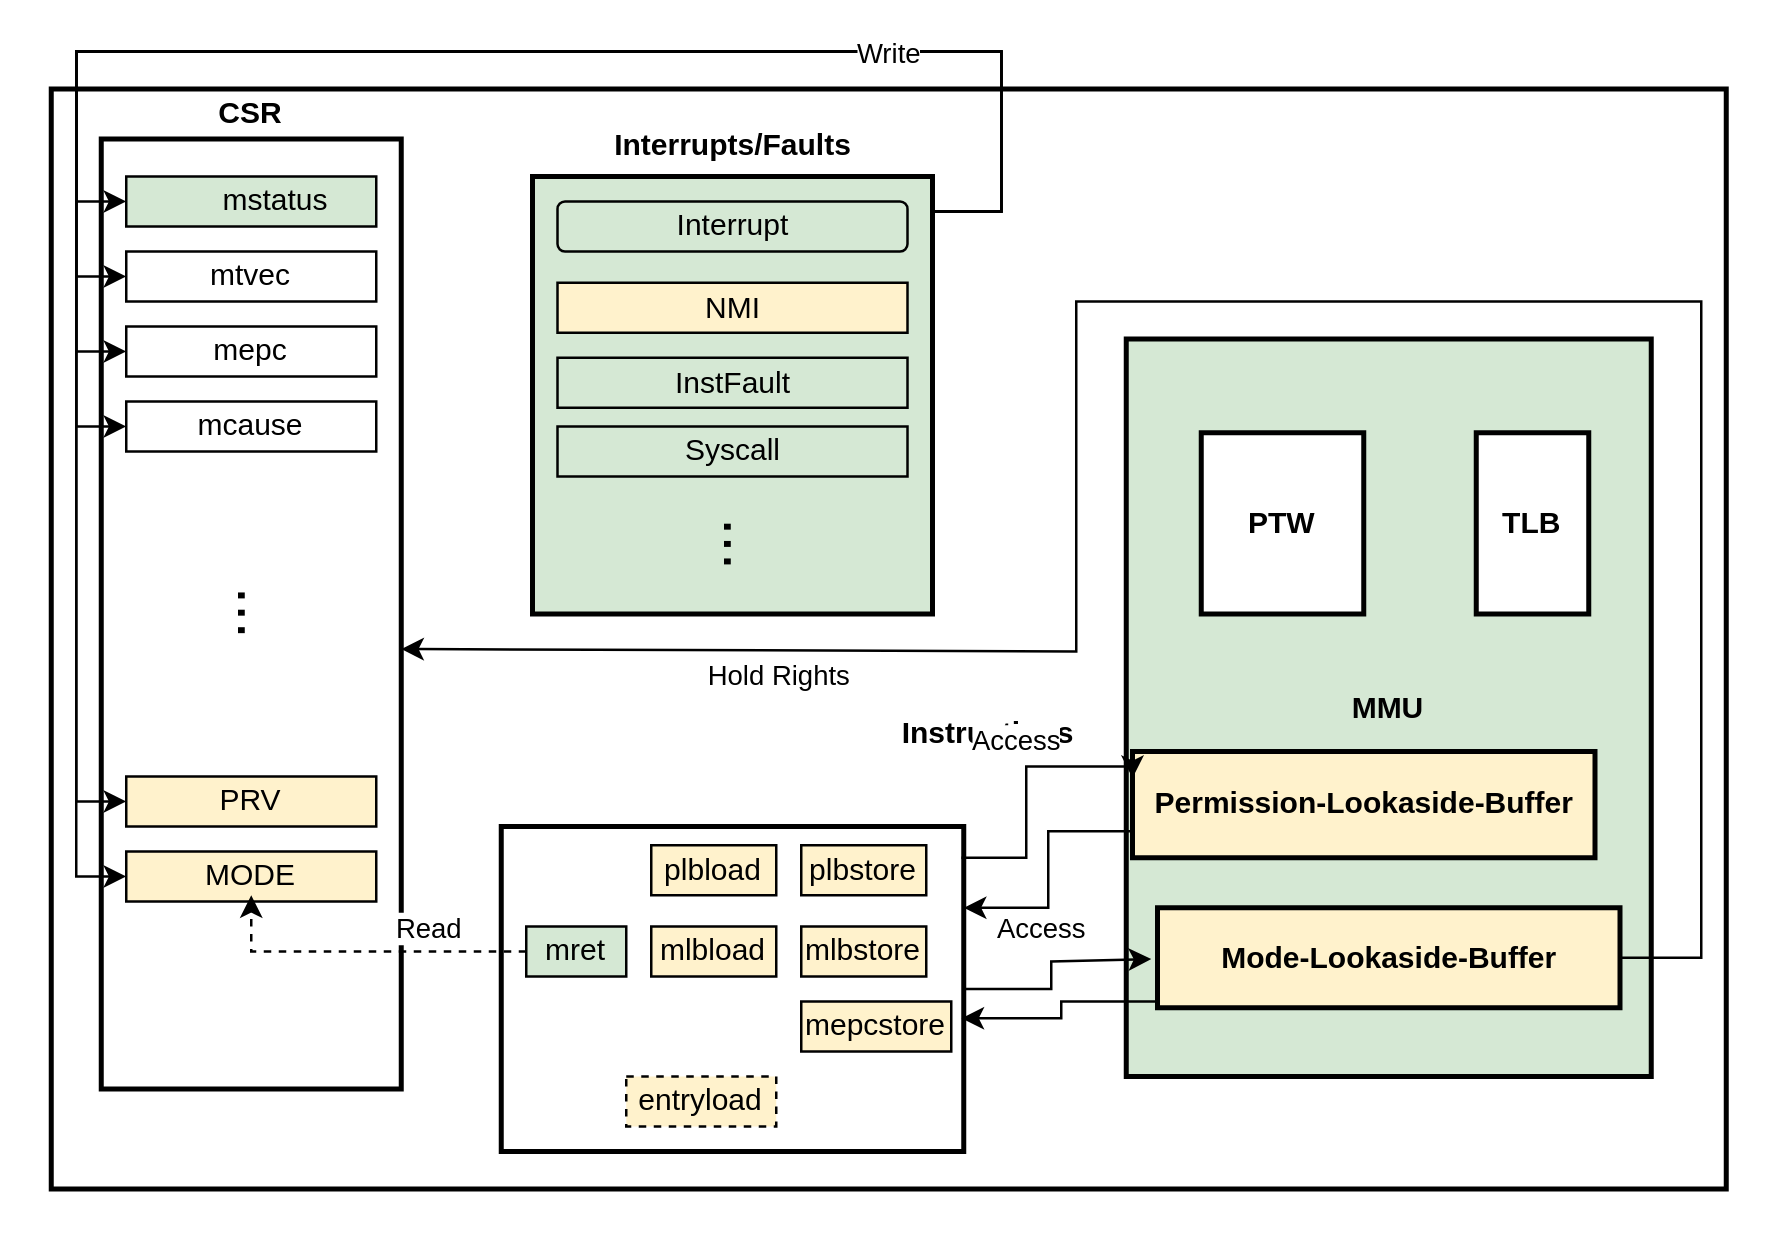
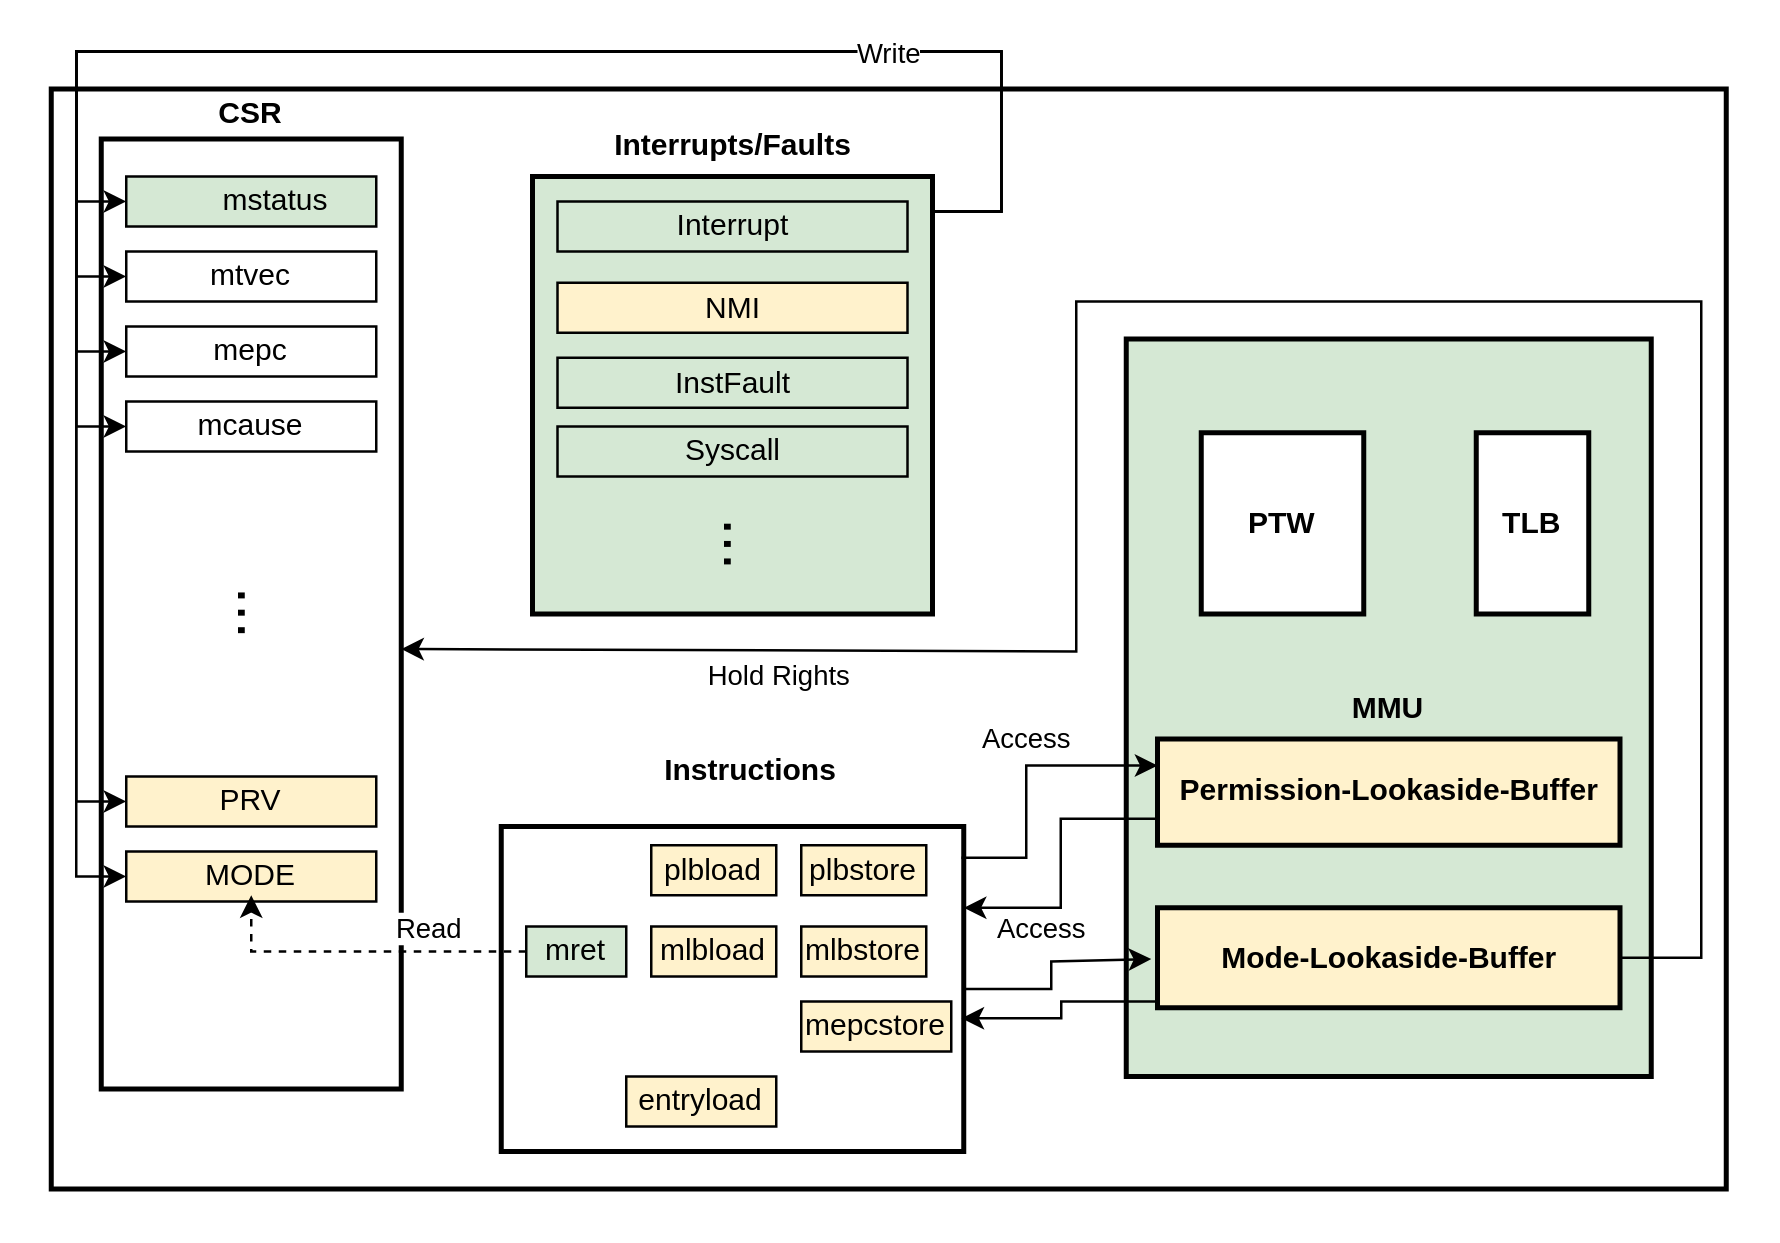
- <mxCell id="32" value="Interrupt" style="whiteSpace=wrap;html=1;fillColor=#d5e8d4;strokeColor=#000000;rounded=1;" parent="1" vertex="1"><mxGeometry x="222.5" y="80" width="140" height="20" as="geometry" /></mxCell>
+ <mxCell id="32" value="Interrupt" style="rounded=0;whiteSpace=wrap;html=1;fillColor=#d5e8d4;strokeColor=#000000;" parent="1" vertex="1"><mxGeometry x="222.5" y="80" width="140" height="20" as="geometry" /></mxCell>
- <mxCell id="21" value="&lt;b&gt;Instructions&lt;/b&gt;" style="text;html=1;strokeColor=none;fillColor=none;align=center;verticalAlign=middle;whiteSpace=wrap;rounded=0;" parent="1" vertex="1"><mxGeometry x="365" y="282.5" width="60" height="20" as="geometry" /></mxCell>
+ <mxCell id="21" value="&lt;b&gt;Instructions&lt;/b&gt;" style="text;html=1;strokeColor=none;fillColor=none;align=center;verticalAlign=middle;whiteSpace=wrap;rounded=0;" parent="1" vertex="1"><mxGeometry x="270" y="297.5" width="60" height="20" as="geometry" /></mxCell>
- <mxCell id="37" value="&lt;b&gt;Permission-Lookaside-Buffer&lt;/b&gt;" style="rounded=0;whiteSpace=wrap;html=1;strokeWidth=2;fillColor=#fff2cc;strokeColor=#000000;" parent="1" vertex="1"><mxGeometry x="452.5" y="300" width="185" height="42.5" as="geometry" /></mxCell>
+ <mxCell id="37" value="&lt;b&gt;Permission-Lookaside-Buffer&lt;/b&gt;" style="rounded=0;whiteSpace=wrap;html=1;strokeWidth=2;fillColor=#fff2cc;strokeColor=#000000;" parent="1" vertex="1"><mxGeometry x="462.5" y="295" width="185" height="42.5" as="geometry" /></mxCell>
- <mxCell id="54" value="entryload" style="rounded=0;whiteSpace=wrap;html=1;fillColor=#fff2cc;strokeColor=#000000;dashed=1;" vertex="1" parent="1"><mxGeometry x="250" y="430" width="60" height="20" as="geometry" /></mxCell>
+ <mxCell id="54" value="entryload" style="rounded=0;whiteSpace=wrap;html=1;fillColor=#fff2cc;strokeColor=#000000;" vertex="1" parent="1"><mxGeometry x="250" y="430" width="60" height="20" as="geometry" /></mxCell>
